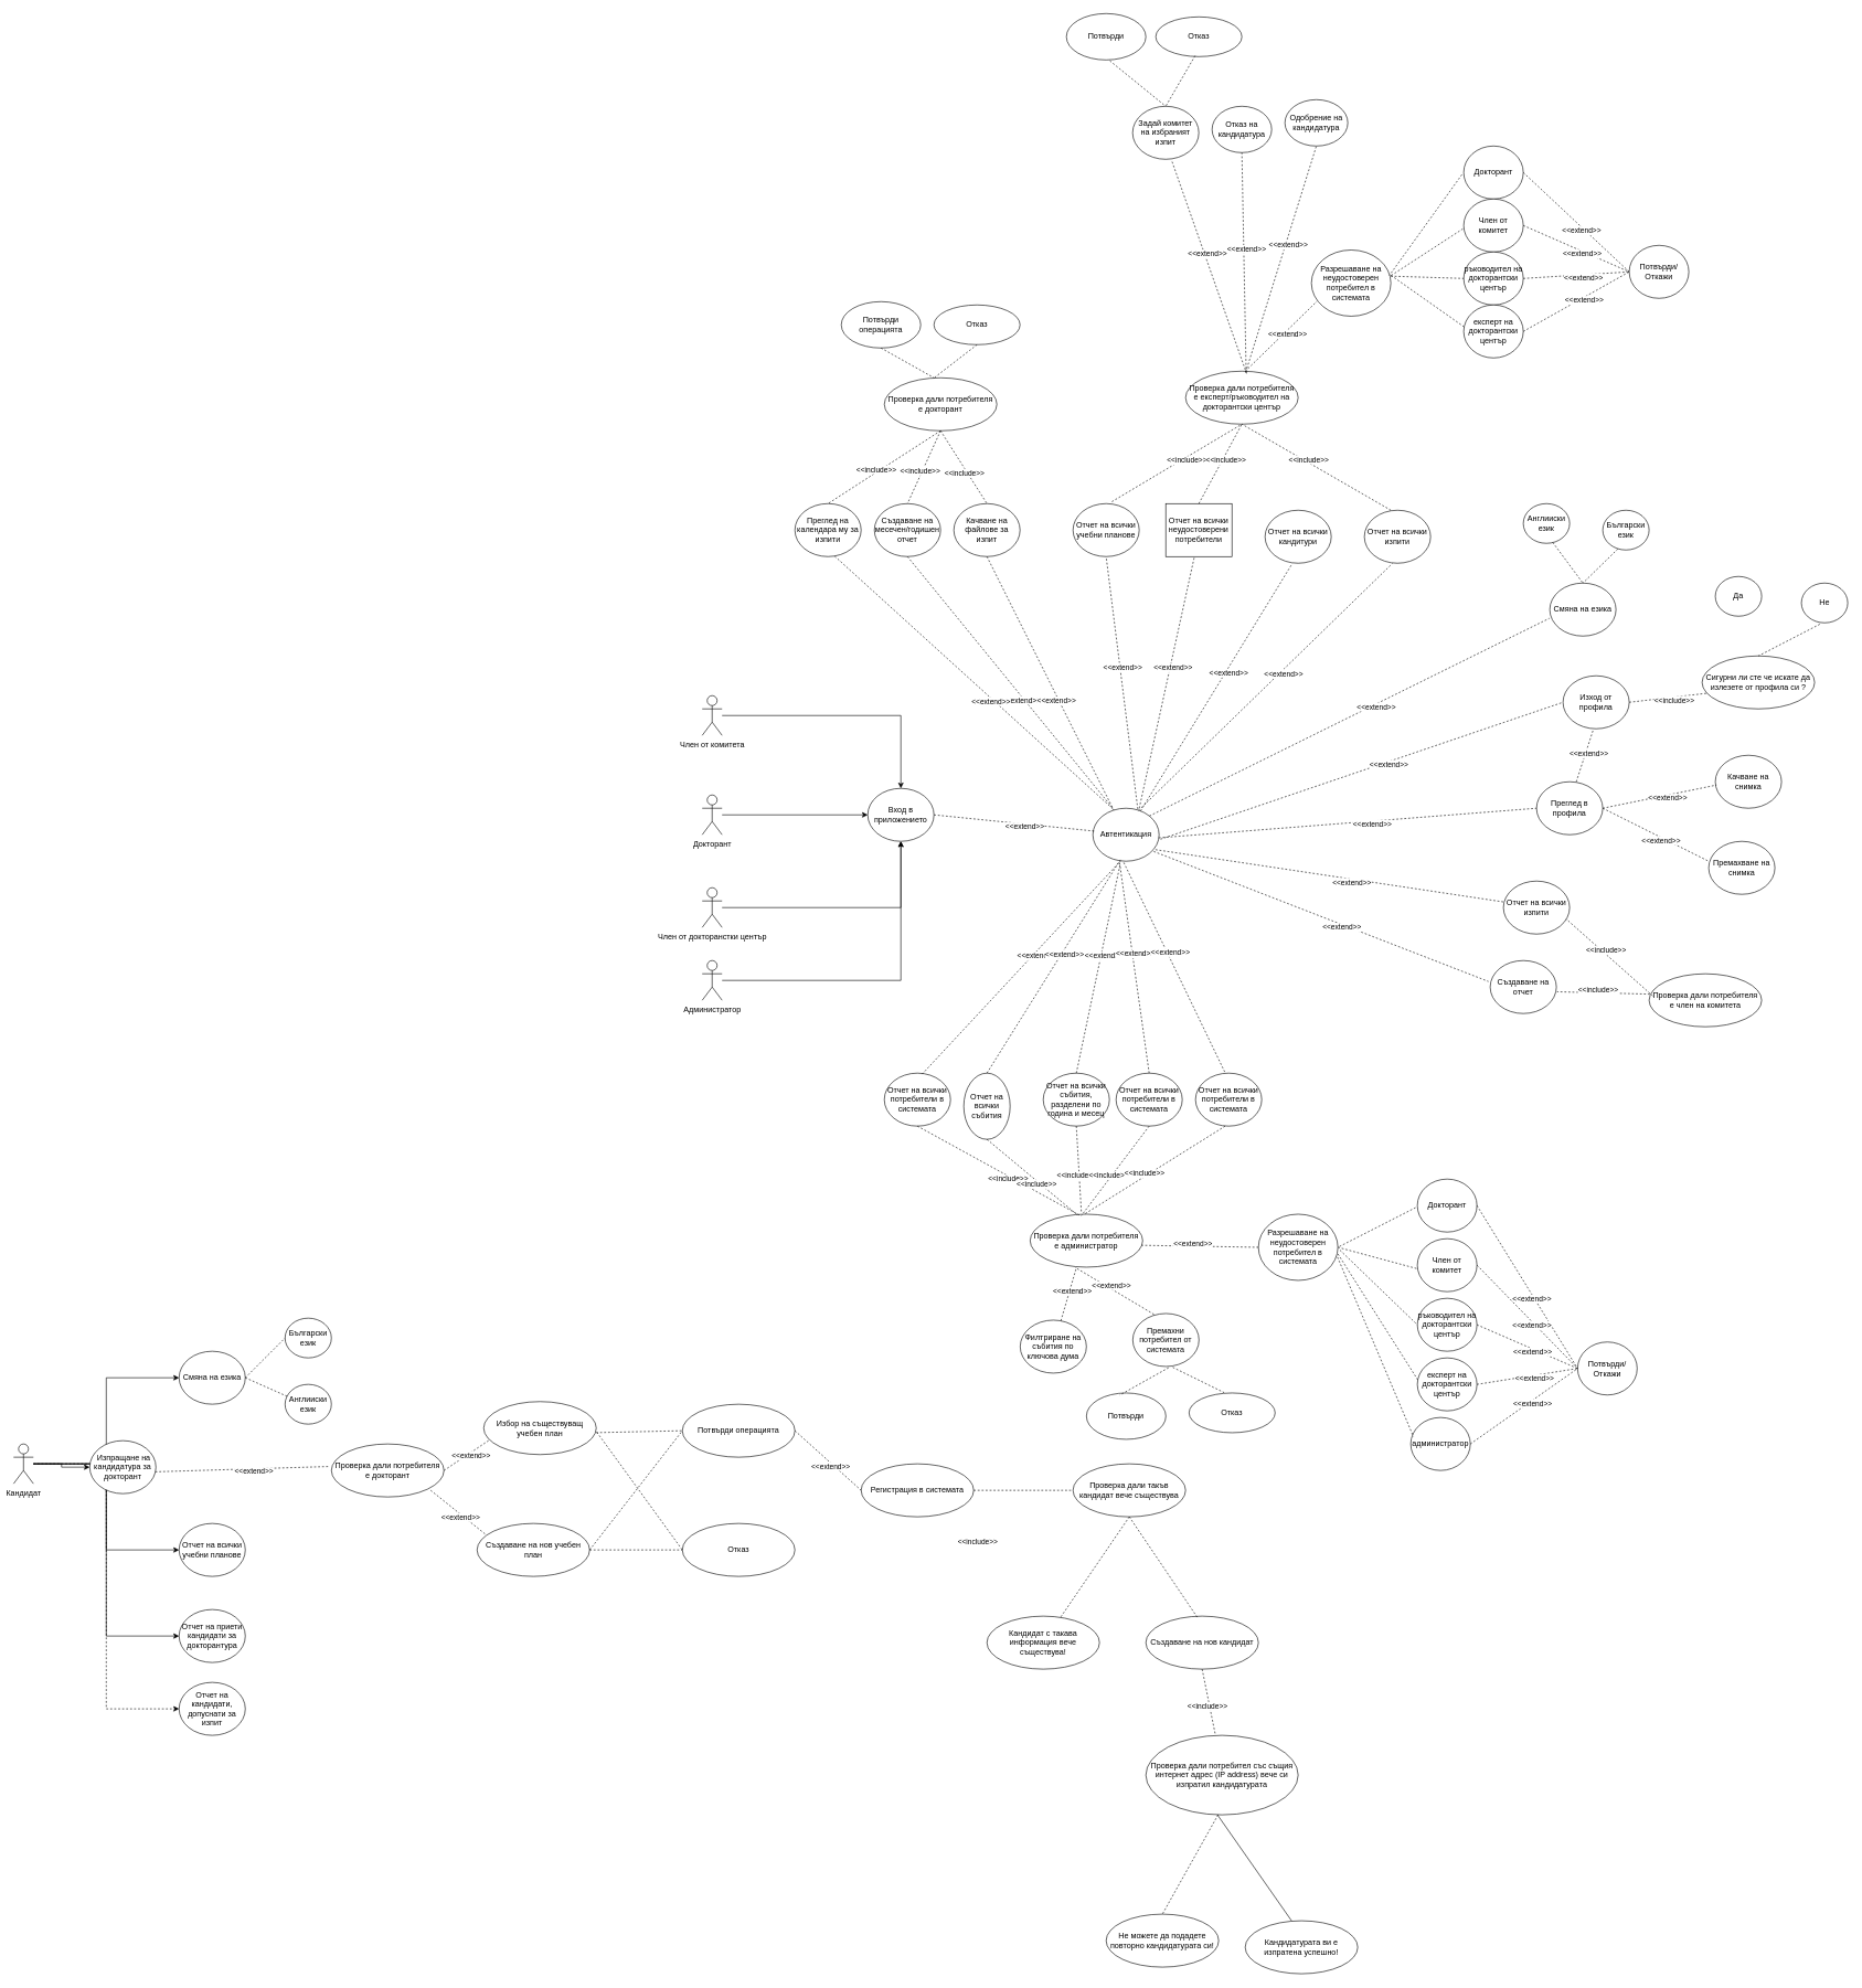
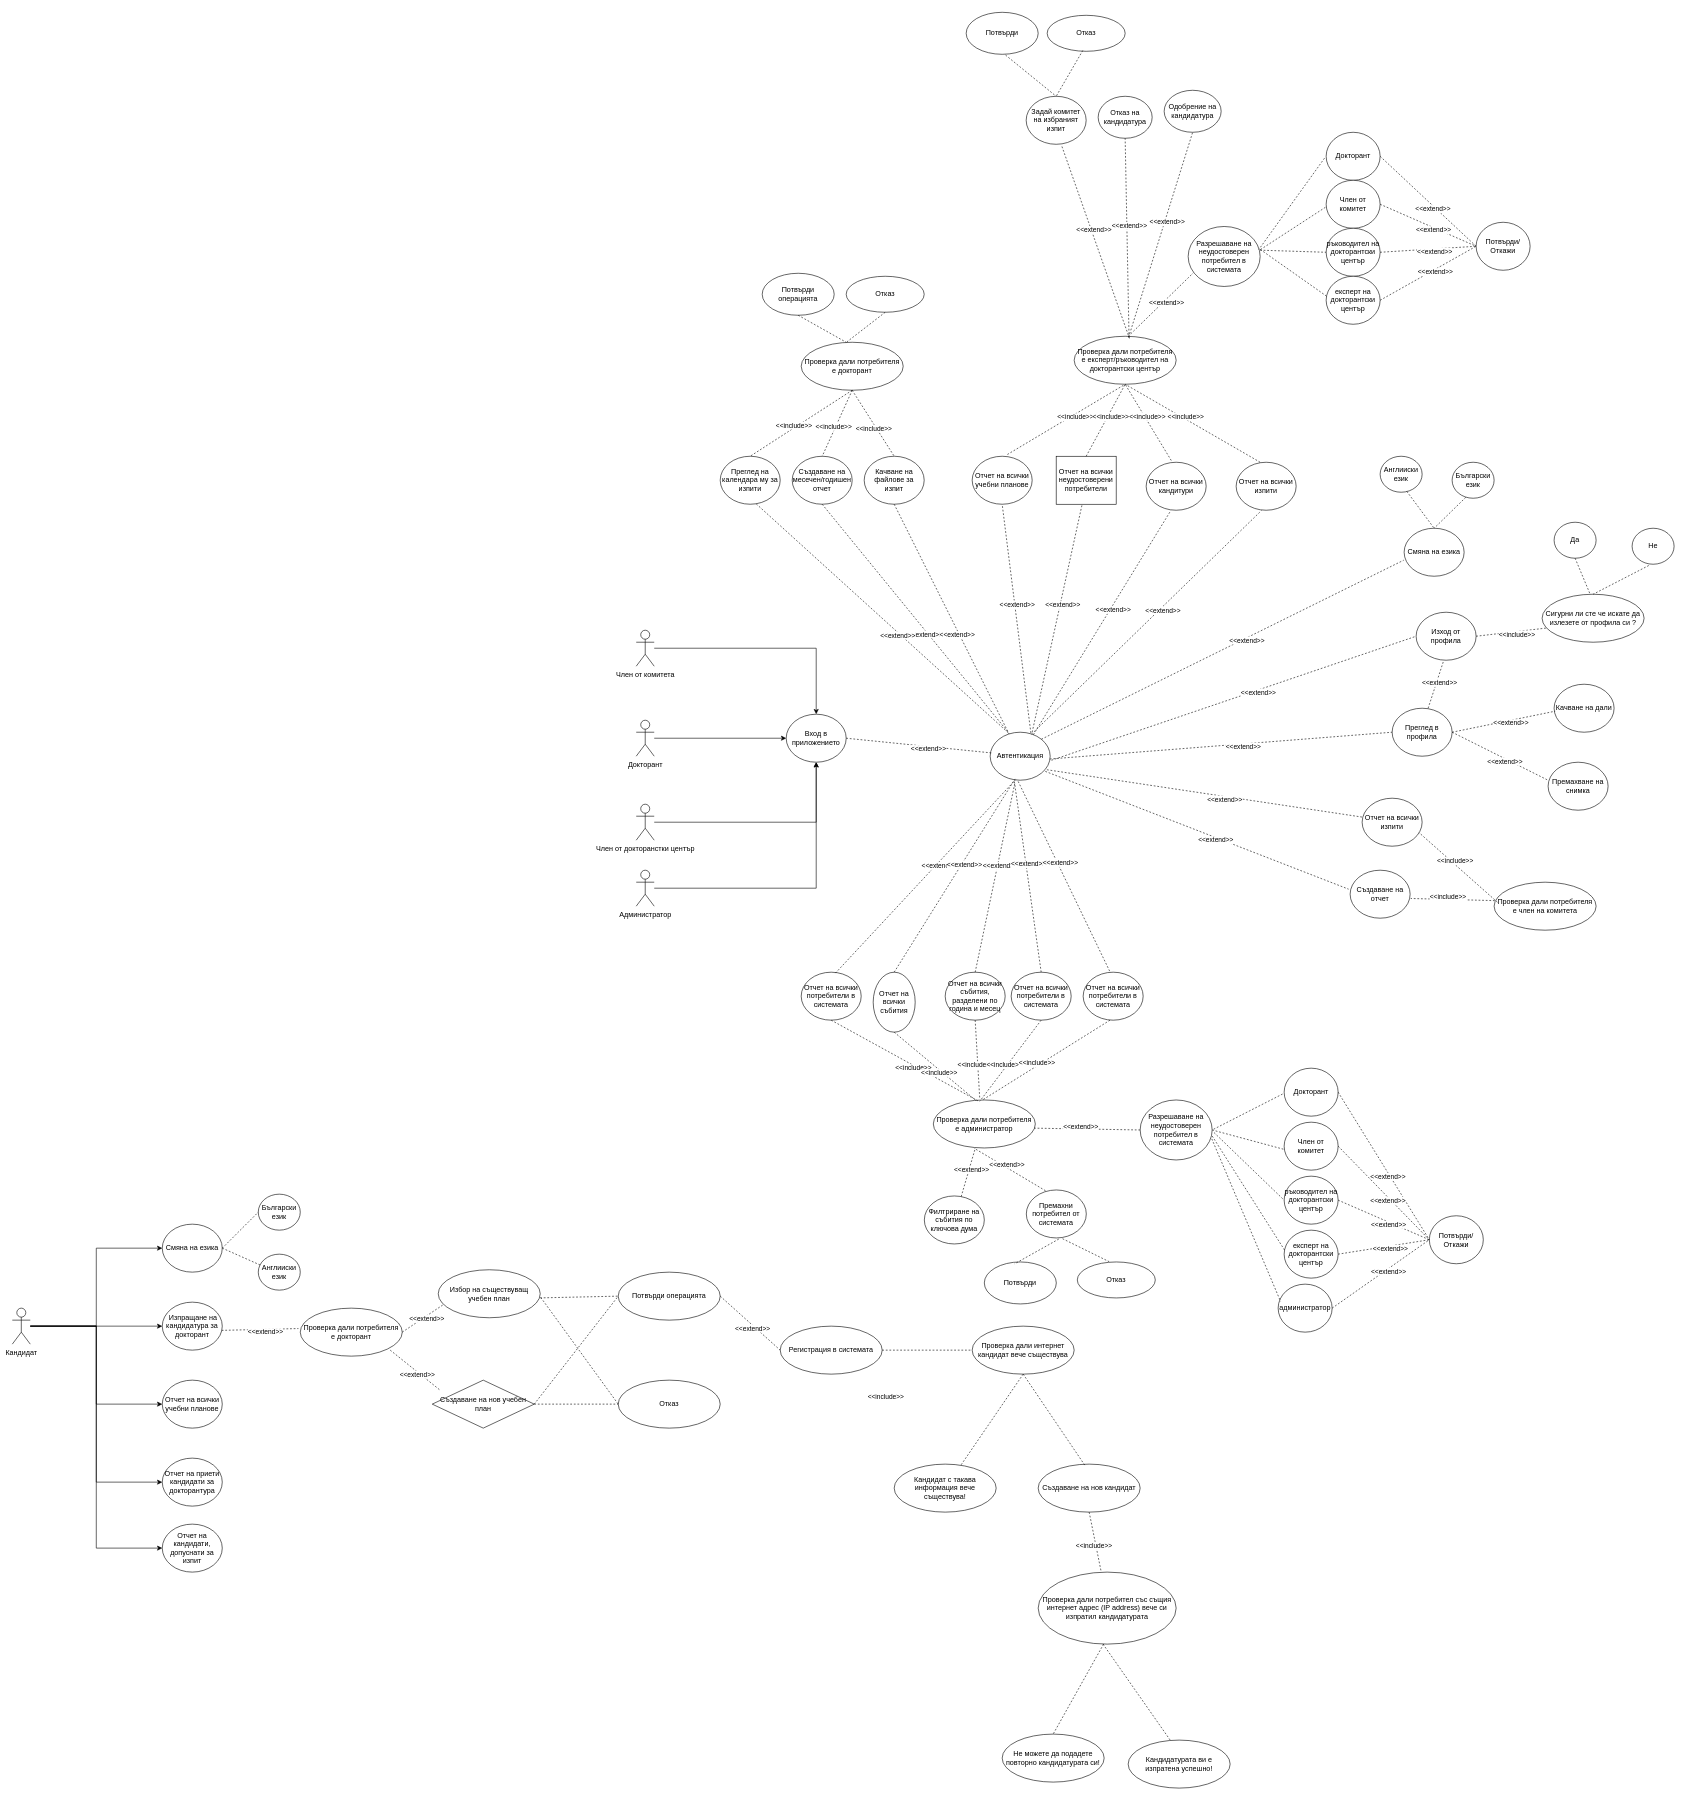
+ <mxCell id="138" value="" style="endArrow=none;dashed=1;html=1;rounded=0;exitX=0.418;exitY=-0.037;exitDx=0;exitDy=0;entryX=0.5;entryY=1;entryDx=0;entryDy=0;exitPerimeter=0;" parent="1" source="135" target="105" edge="1"><mxGeometry width="50" height="50" relative="1" as="geometry"><mxPoint x="1950" y="710" as="sourcePoint" /><mxPoint x="1955" y="590" as="targetPoint" /></mxGeometry></mxCell>
+ <mxCell id="139" value="&amp;lt;&amp;lt;include&amp;gt;&amp;gt;" style="edgeLabel;html=1;align=center;verticalAlign=middle;resizable=0;points=[];" parent="138" vertex="1" connectable="0"><mxGeometry x="0.127" y="-4" relative="1" as="geometry"><mxPoint as="offset" /></mxGeometry></mxCell>
+ <mxCell id="80" value="" style="endArrow=none;dashed=1;html=1;rounded=0;exitX=0.5;exitY=1;exitDx=0;exitDy=0;entryX=0.471;entryY=0;entryDx=0;entryDy=0;entryPerimeter=0;" parent="1" source="78" target="75" edge="1"><mxGeometry width="50" height="50" relative="1" as="geometry"><mxPoint x="2380" y="730" as="sourcePoint" /><mxPoint x="2390" y="817" as="targetPoint" /></mxGeometry></mxCell>
- <mxCell id="74" value="Качване на снимка" style="ellipse;whiteSpace=wrap;html=1;" parent="1" vertex="1"><mxGeometry x="2590" y="1140" width="100" height="80" as="geometry" /></mxCell>
+ <mxCell id="74" value="Качване на дали" style="ellipse;whiteSpace=wrap;html=1;" parent="1" vertex="1"><mxGeometry x="2590" y="1140" width="100" height="80" as="geometry" /></mxCell>
- <mxCell id="35" value="&amp;nbsp;Изпращане на кандидатура за докторант" style="ellipse;whiteSpace=wrap;html=1;" parent="1" vertex="1"><mxGeometry x="135" y="2175" width="100" height="80" as="geometry" /></mxCell>
+ <mxCell id="35" value="&amp;nbsp;Изпращане на кандидатура за докторант" style="ellipse;whiteSpace=wrap;html=1;" parent="1" vertex="1"><mxGeometry x="270" y="2170" width="100" height="80" as="geometry" /></mxCell>
- <mxCell id="42" value="Проверка дали такъв кандидат вече съществува" style="ellipse;whiteSpace=wrap;html=1;" parent="1" vertex="1"><mxGeometry x="1620" y="2210" width="170" height="80" as="geometry" /></mxCell>
+ <mxCell id="42" value="Проверка дали интернет кандидат вече съществува" style="ellipse;whiteSpace=wrap;html=1;" parent="1" vertex="1"><mxGeometry x="1620" y="2210" width="170" height="80" as="geometry" /></mxCell>
- <mxCell id="46" value="Създаване на нов учебен план" style="ellipse;whiteSpace=wrap;html=1;" parent="1" vertex="1"><mxGeometry x="720" y="2300" width="170" height="80" as="geometry" /></mxCell>
+ <mxCell id="46" value="Създаване на нов учебен план" style="rhombus;whiteSpace=wrap;html=1;" parent="1" vertex="1"><mxGeometry x="720" y="2300" width="170" height="80" as="geometry" /></mxCell>
- <mxCell id="11" style="edgeStyle=orthogonalEdgeStyle;rounded=0;orthogonalLoop=1;jettySize=auto;html=1;entryX=0;entryY=0.5;entryDx=0;entryDy=0;dashed=1;" parent="1" source="13" target="98" edge="1"><mxGeometry relative="1" as="geometry" /></mxCell>
+ <mxCell id="11" style="edgeStyle=orthogonalEdgeStyle;rounded=0;orthogonalLoop=1;jettySize=auto;html=1;entryX=0;entryY=0.5;entryDx=0;entryDy=0;" parent="1" source="13" target="98" edge="1"><mxGeometry relative="1" as="geometry" /></mxCell>
- <mxCell id="67" value="" style="endArrow=none;dashed=0;html=1;rounded=0;exitX=0.47;exitY=1;exitDx=0;exitDy=0;entryX=0.412;entryY=0;entryDx=0;entryDy=0;exitPerimeter=0;entryPerimeter=0;" parent="1" source="61" target="65" edge="1"><mxGeometry width="50" height="50" relative="1" as="geometry"><mxPoint x="1950" y="2770" as="sourcePoint" /><mxPoint x="1866" y="2920" as="targetPoint" /></mxGeometry></mxCell>
+ <mxCell id="67" value="" style="endArrow=none;dashed=1;html=1;rounded=0;exitX=0.47;exitY=1;exitDx=0;exitDy=0;entryX=0.412;entryY=0;entryDx=0;entryDy=0;exitPerimeter=0;entryPerimeter=0;" parent="1" source="61" target="65" edge="1"><mxGeometry width="50" height="50" relative="1" as="geometry"><mxPoint x="1950" y="2770" as="sourcePoint" /><mxPoint x="1866" y="2920" as="targetPoint" /></mxGeometry></mxCell>
